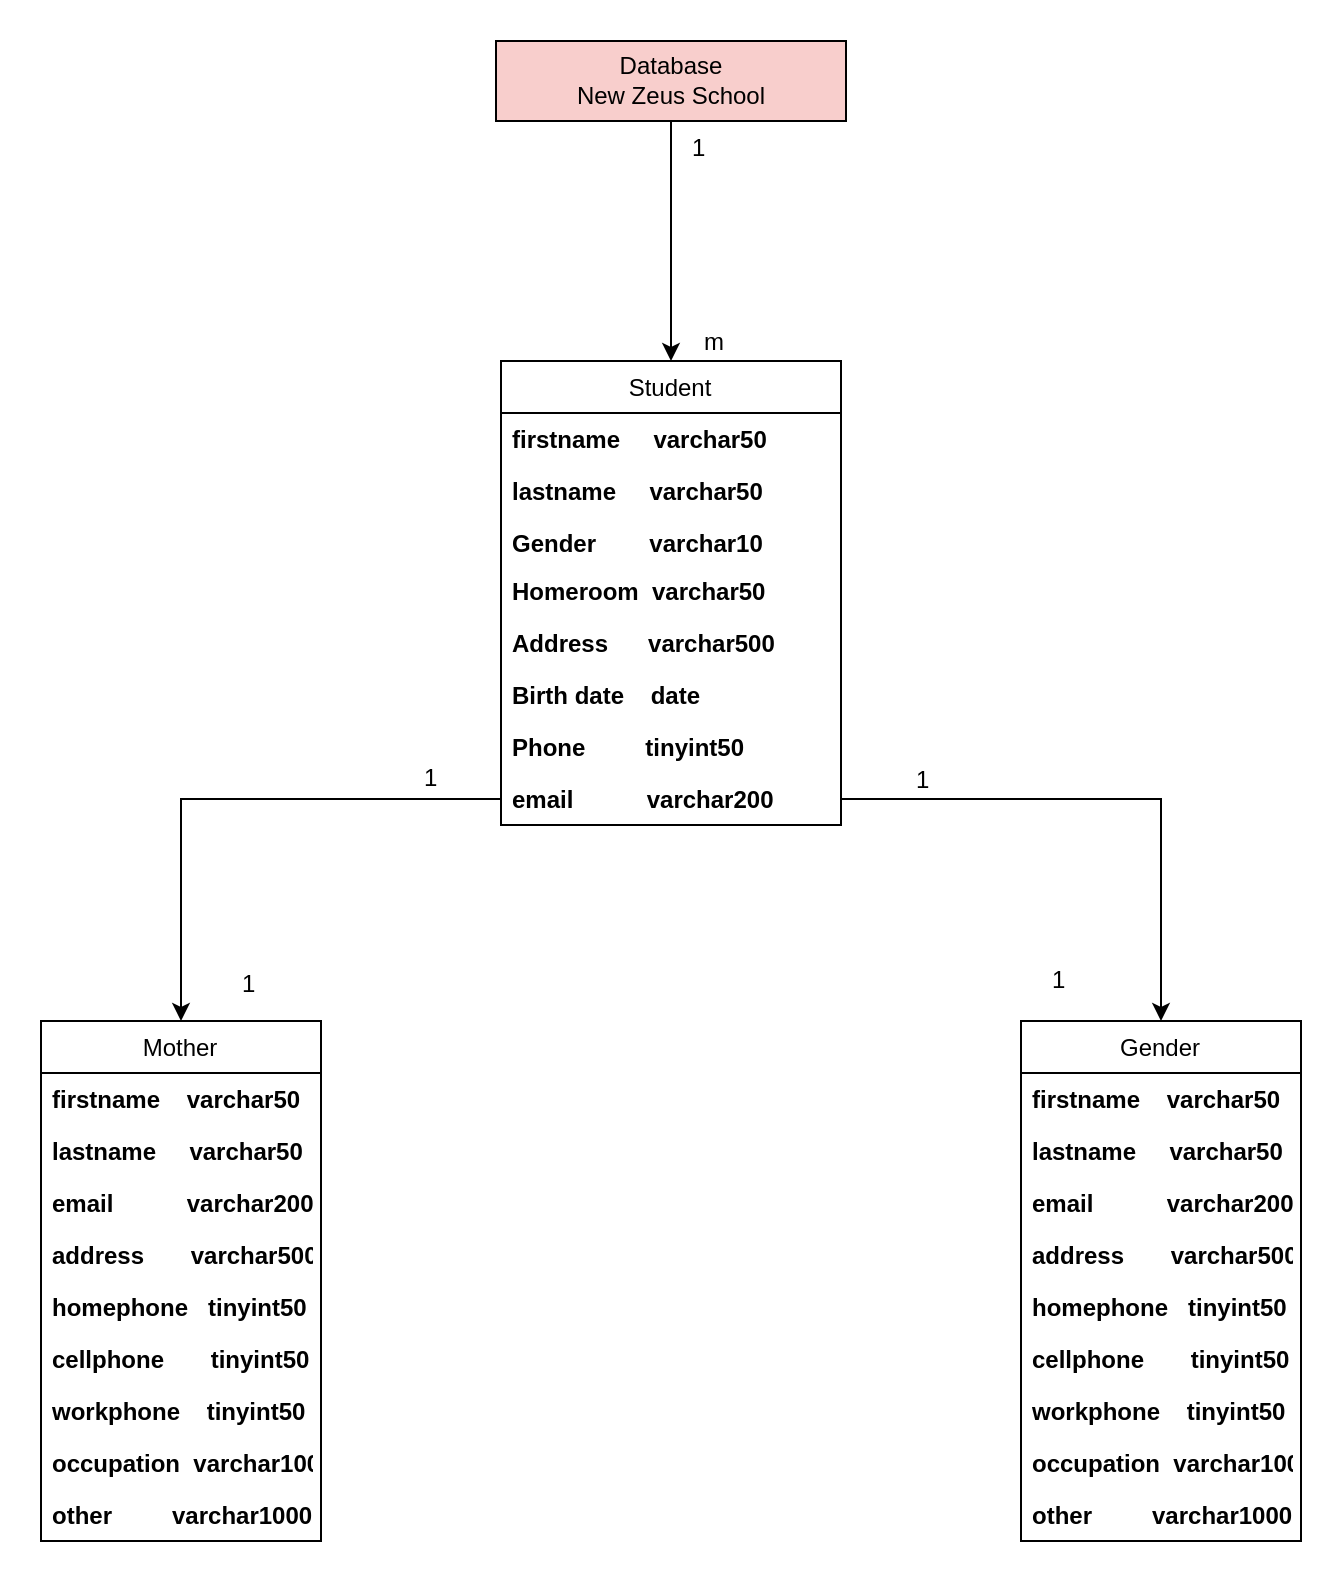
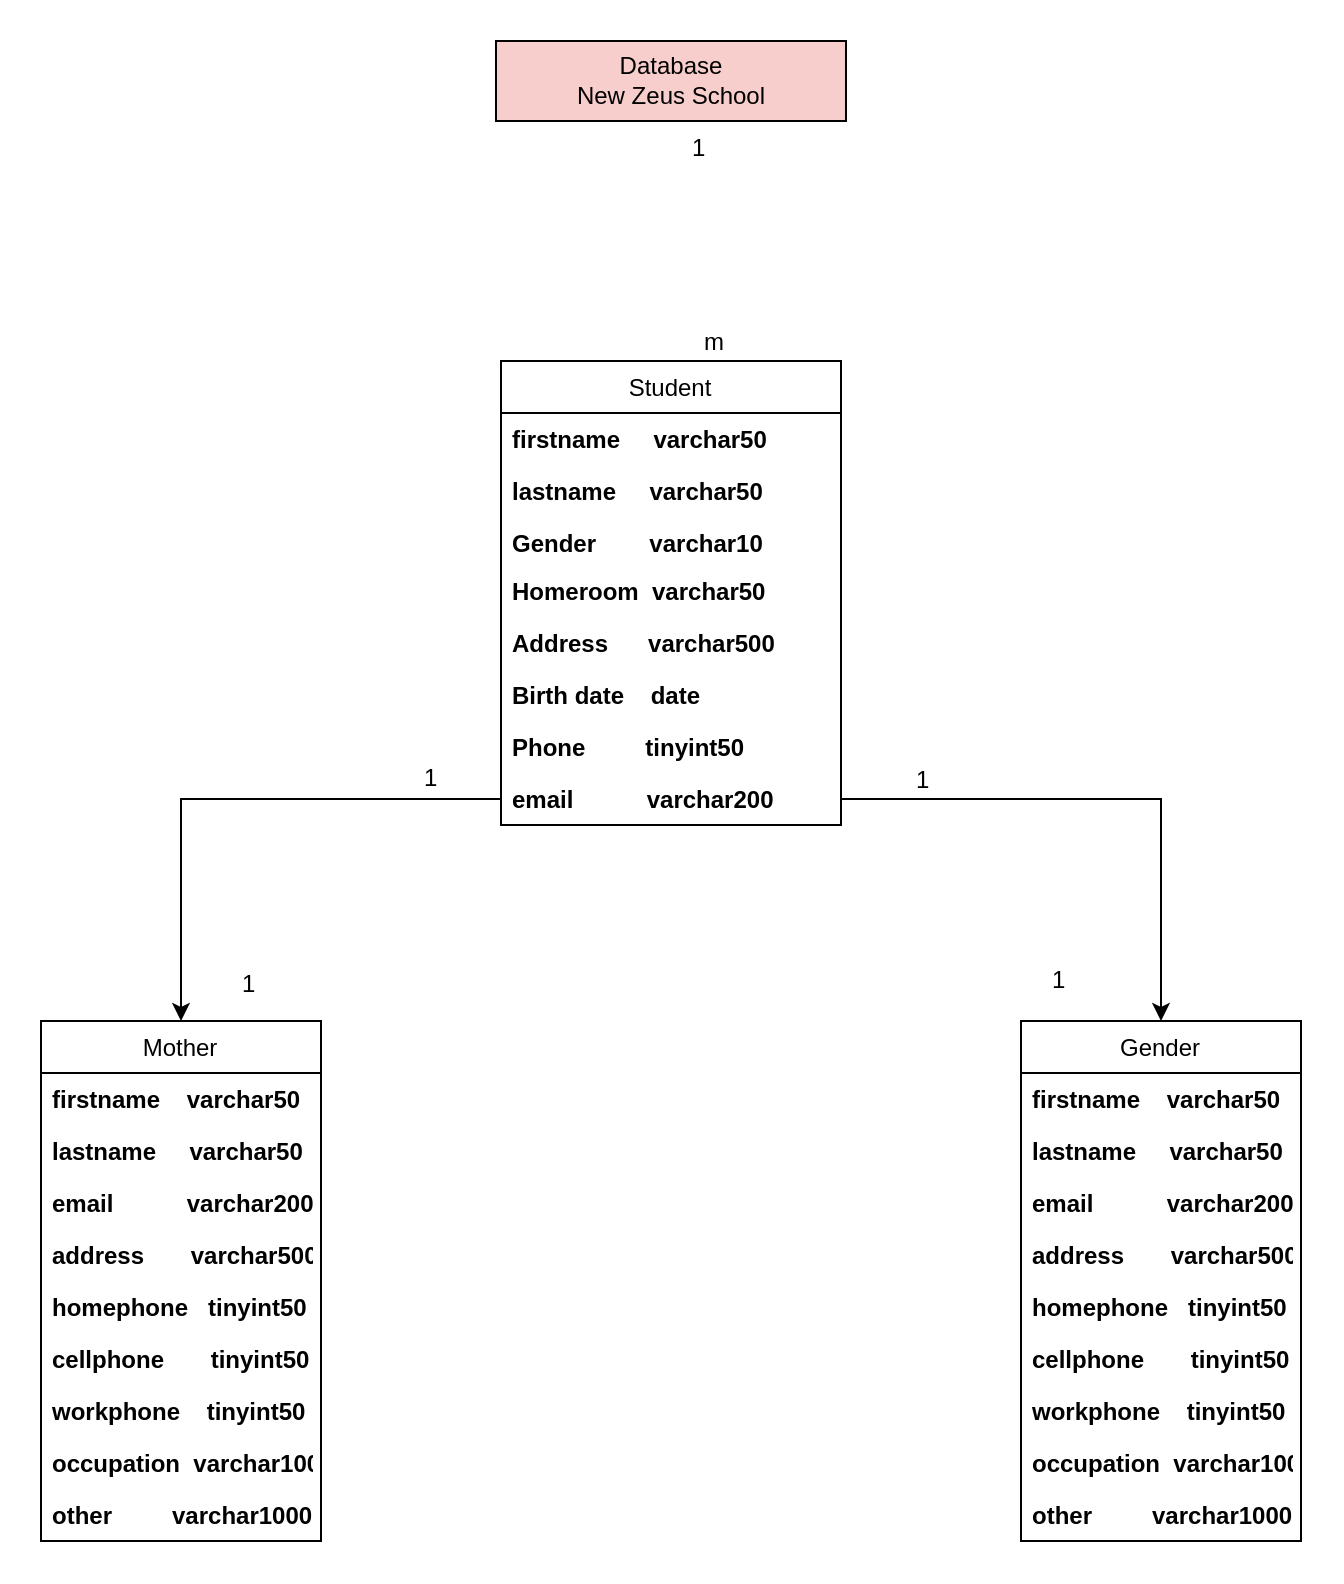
- <mxCell id="2" style="edgeStyle=orthogonalEdgeStyle;rounded=0;orthogonalLoop=1;jettySize=auto;html=1;entryX=0.5;entryY=0;entryDx=0;entryDy=0;" edge="1" parent="1" source="3" target="4"><mxGeometry relative="1" as="geometry" /></mxCell>
